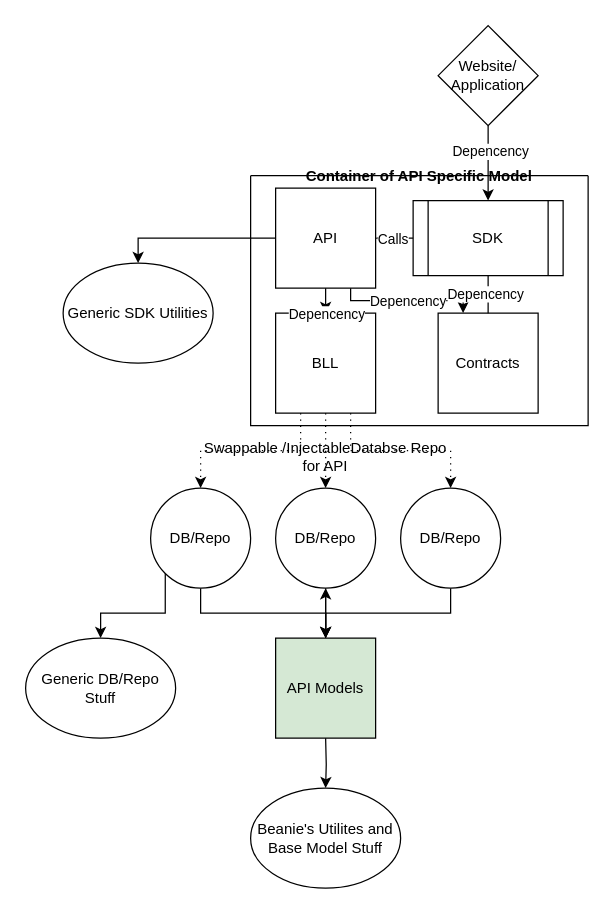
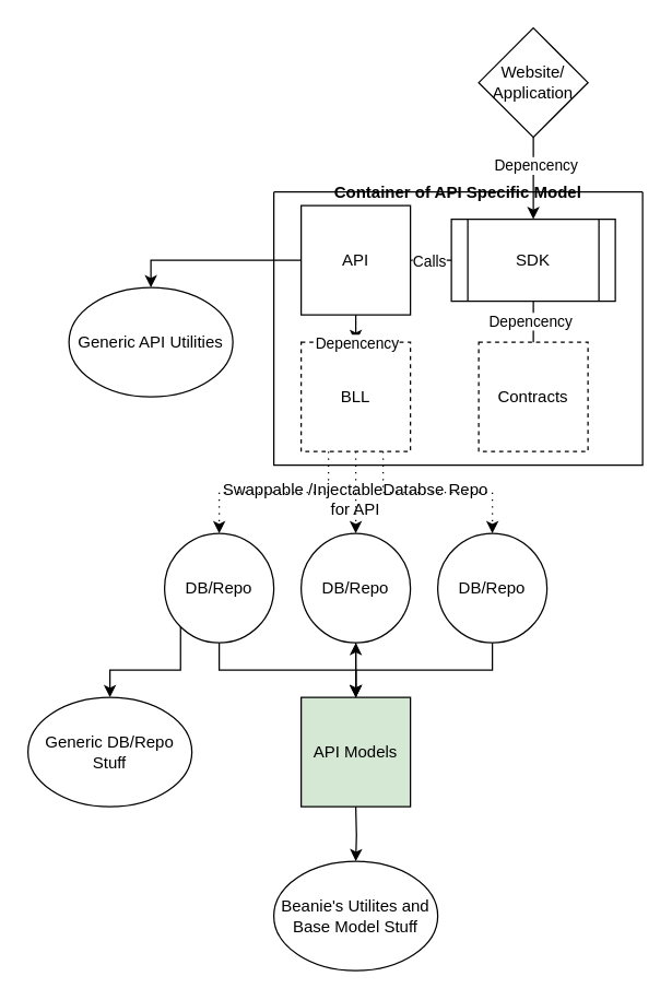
- <mxCell id="14" style="edgeStyle=orthogonalEdgeStyle;rounded=0;orthogonalLoop=1;jettySize=auto;html=1;exitX=0.75;exitY=1;exitDx=0;exitDy=0;entryX=0.25;entryY=0;entryDx=0;entryDy=0;" edge="1" parent="8" source="9" target="13"><mxGeometry relative="1" as="geometry"><Array as="points"><mxPoint x="120" y="100" /><mxPoint x="260" y="100" /></Array></mxGeometry></mxCell>
- <mxCell id="15" value="Depencency" style="edgeLabel;html=1;align=center;verticalAlign=middle;resizable=0;points=[];" vertex="1" connectable="0" parent="14"><mxGeometry x="-0.002" relative="1" as="geometry"><mxPoint as="offset" /></mxGeometry></mxCell>
- <mxCell id="27" value="Generic SDK Utilities" style="ellipse;whiteSpace=wrap;html=1;" vertex="1" parent="1"><mxGeometry x="50" y="210" width="120" height="80" as="geometry" /></mxCell>
+ <mxCell id="27" value="Generic API Utilities" style="ellipse;whiteSpace=wrap;html=1;" vertex="1" parent="1"><mxGeometry x="50" y="210" width="120" height="80" as="geometry" /></mxCell>
- <mxCell id="10" value="BLL" style="whiteSpace=wrap;html=1;aspect=fixed;" vertex="1" parent="8"><mxGeometry x="20" y="110" width="80" height="80" as="geometry" /></mxCell>
+ <mxCell id="10" value="BLL" style="whiteSpace=wrap;html=1;aspect=fixed;dashed=1;" vertex="1" parent="8"><mxGeometry x="20" y="110" width="80" height="80" as="geometry" /></mxCell>
- <mxCell id="13" value="Contracts" style="whiteSpace=wrap;html=1;aspect=fixed;" vertex="1" parent="8"><mxGeometry x="150" y="110" width="80" height="80" as="geometry" /></mxCell>
+ <mxCell id="13" value="Contracts" style="whiteSpace=wrap;html=1;aspect=fixed;dashed=1;" vertex="1" parent="8"><mxGeometry x="150" y="110" width="80" height="80" as="geometry" /></mxCell>
